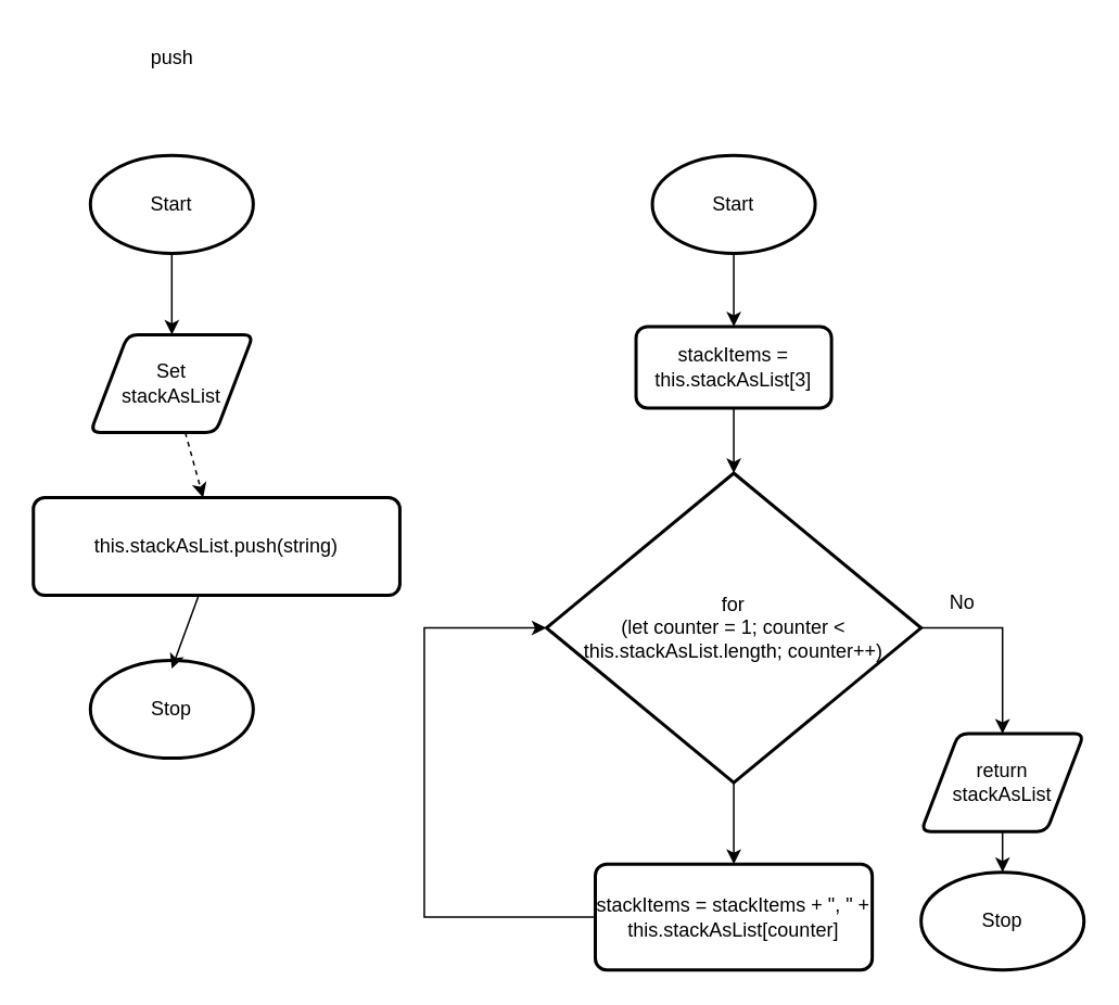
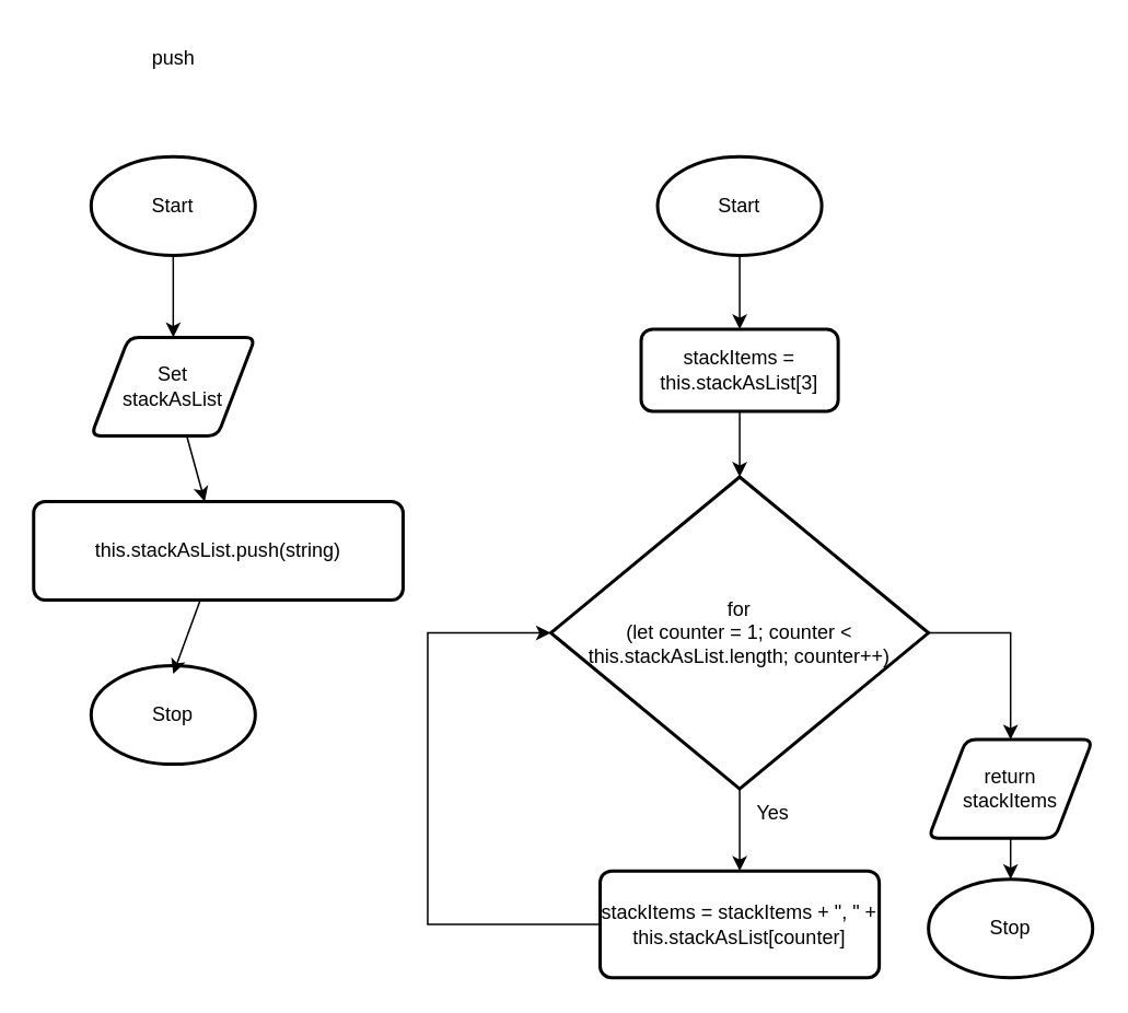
- <mxCell id="8" style="edgeStyle=none;rounded=0;html=1;dashed=1;" edge="1" parent="1" source="9" target="6"><mxGeometry relative="1" as="geometry"><Array as="points" /></mxGeometry></mxCell>
+ <mxCell id="8" style="edgeStyle=none;rounded=0;html=1;" edge="1" parent="1" source="9" target="6"><mxGeometry relative="1" as="geometry"><Array as="points" /></mxGeometry></mxCell>
- <mxCell id="20" value="No" style="text;html=1;align=center;verticalAlign=middle;resizable=0;points=[];autosize=1;strokeColor=none;fillColor=none;fontSize=12;" vertex="1" parent="1"><mxGeometry x="570" y="355" width="40" height="30" as="geometry" /></mxCell>
- <mxCell id="23" value="return &lt;br&gt;stackAsList" style="shape=parallelogram;html=1;strokeWidth=2;perimeter=parallelogramPerimeter;whiteSpace=wrap;rounded=1;arcSize=12;size=0.23;" vertex="1" parent="1"><mxGeometry x="565" y="450" width="100" height="60" as="geometry" /></mxCell>
+ <mxCell id="23" value="return &lt;br&gt;stackItems" style="shape=parallelogram;html=1;strokeWidth=2;perimeter=parallelogramPerimeter;whiteSpace=wrap;rounded=1;arcSize=12;size=0.23;" vertex="1" parent="1"><mxGeometry x="565" y="450" width="100" height="60" as="geometry" /></mxCell>
+ <mxCell id="19" value="Yes" style="text;html=1;align=center;verticalAlign=middle;resizable=0;points=[];autosize=1;strokeColor=none;fillColor=none;fontSize=12;" vertex="1" parent="1"><mxGeometry x="450" y="480" width="40" height="30" as="geometry" /></mxCell>
